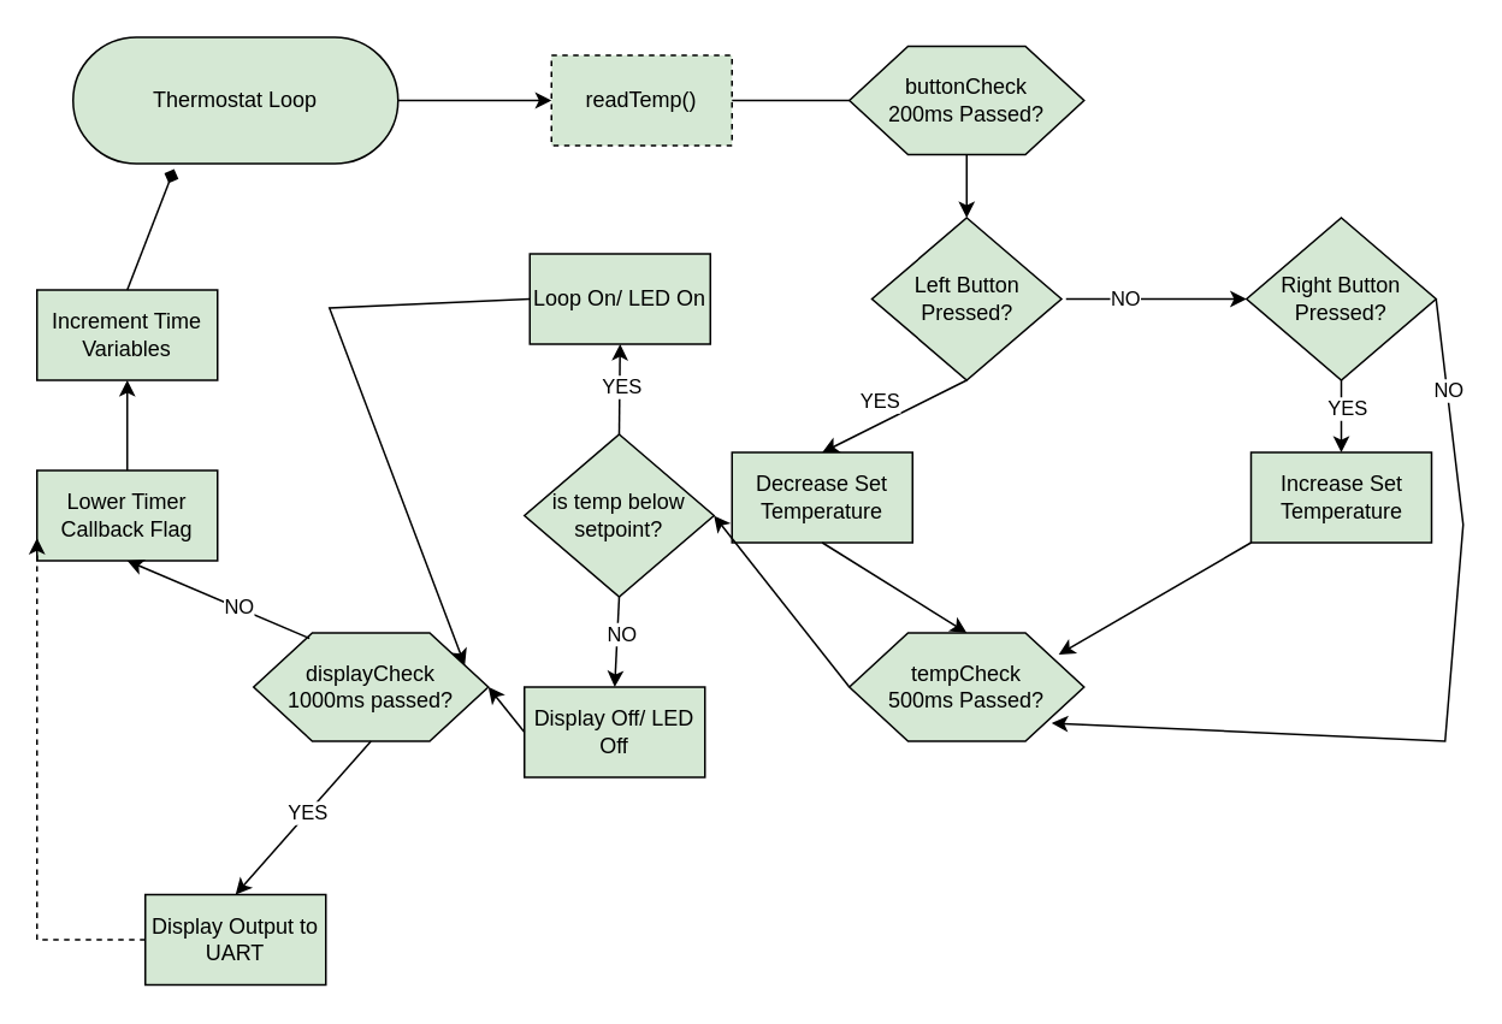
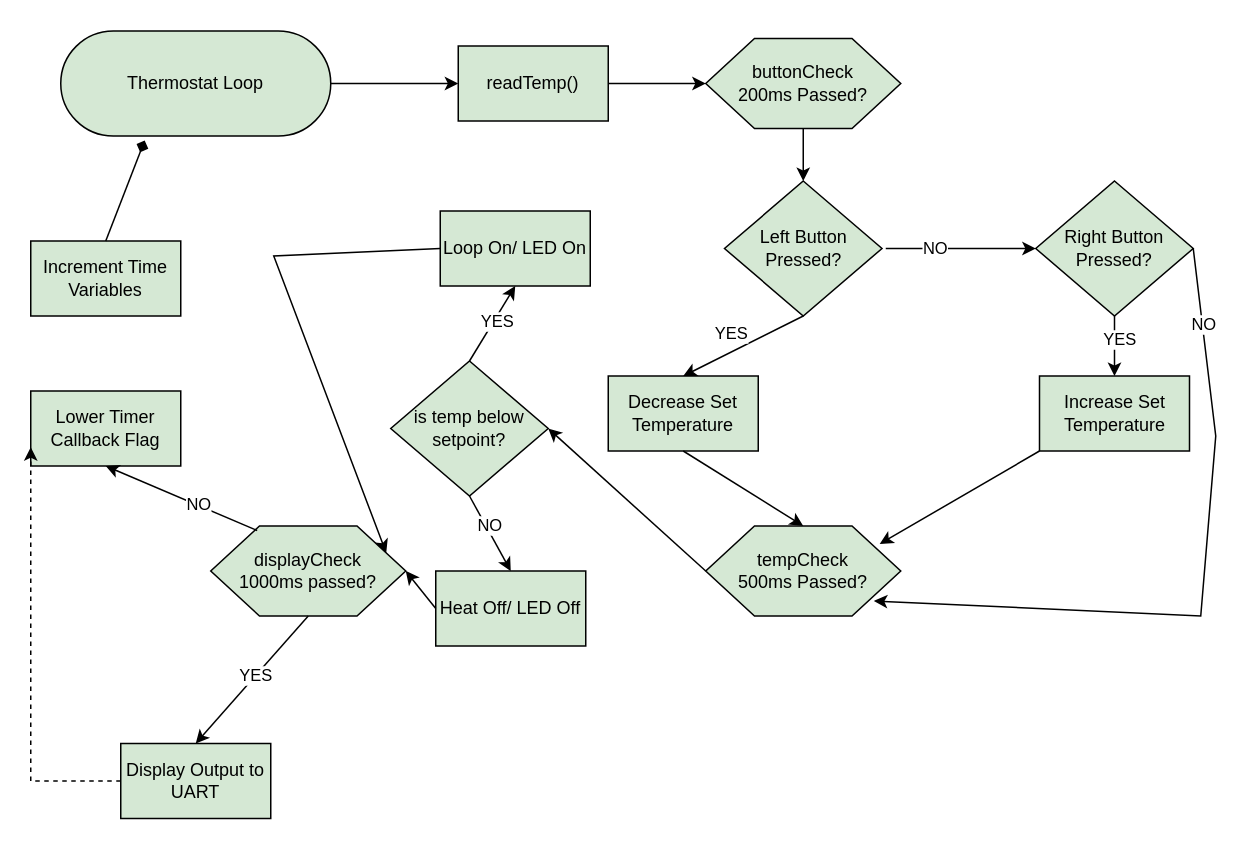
- <mxCell id="3" value="readTemp()" style="html=1;dashed=1;whiteSpace=wrap;fillColor=#D5E8D4;" parent="1" vertex="1"><mxGeometry x="305" y="30" width="100" height="50" as="geometry" /></mxCell>
+ <mxCell id="3" value="readTemp()" style="html=1;dashed=0;whiteSpace=wrap;fillColor=#D5E8D4;" parent="1" vertex="1"><mxGeometry x="305" y="30" width="100" height="50" as="geometry" /></mxCell>
- <mxCell id="6" value="" style="endArrow=none;html=1;rounded=0;exitX=1;exitY=0.5;exitDx=0;exitDy=0;entryX=0;entryY=0.5;entryDx=0;entryDy=0;fillColor=#D5E8D4;" parent="1" source="3" target="5" edge="1"><mxGeometry width="50" height="50" relative="1" as="geometry"><mxPoint x="380" y="180" as="sourcePoint" /><mxPoint x="430" y="130" as="targetPoint" /></mxGeometry></mxCell>
+ <mxCell id="6" value="" style="endArrow=classic;html=1;rounded=0;exitX=1;exitY=0.5;exitDx=0;exitDy=0;entryX=0;entryY=0.5;entryDx=0;entryDy=0;fillColor=#D5E8D4;" parent="1" source="3" target="5" edge="1"><mxGeometry width="50" height="50" relative="1" as="geometry"><mxPoint x="380" y="180" as="sourcePoint" /><mxPoint x="430" y="130" as="targetPoint" /></mxGeometry></mxCell>
- <mxCell id="41" value="" style="endArrow=classic;html=1;rounded=0;exitX=0.5;exitY=0;exitDx=0;exitDy=0;entryX=0.5;entryY=1;entryDx=0;entryDy=0;fillColor=#D5E8D4;" parent="1" source="37" target="38" edge="1"><mxGeometry width="50" height="50" relative="1" as="geometry"><mxPoint x="120" y="250" as="sourcePoint" /><mxPoint x="170" y="200" as="targetPoint" /></mxGeometry></mxCell>
- <mxCell id="23" value="is temp below setpoint?" style="shape=rhombus;html=1;dashed=0;whiteSpace=wrap;perimeter=rhombusPerimeter;fillColor=#D5E8D4;" parent="1" vertex="1"><mxGeometry x="290" y="240" width="105" height="90" as="geometry" /></mxCell>
+ <mxCell id="23" value="is temp below setpoint?" style="shape=rhombus;html=1;dashed=0;whiteSpace=wrap;perimeter=rhombusPerimeter;fillColor=#D5E8D4;" parent="1" vertex="1"><mxGeometry x="260" y="240" width="105" height="90" as="geometry" /></mxCell>
- <mxCell id="26" value="Display Off/ LED Off" style="html=1;dashed=0;whiteSpace=wrap;fillColor=#D5E8D4;" parent="1" vertex="1"><mxGeometry x="290" y="380" width="100" height="50" as="geometry" /></mxCell>
+ <mxCell id="26" value="Heat Off/ LED Off" style="html=1;dashed=0;whiteSpace=wrap;fillColor=#D5E8D4;" parent="1" vertex="1"><mxGeometry x="290" y="380" width="100" height="50" as="geometry" /></mxCell>
